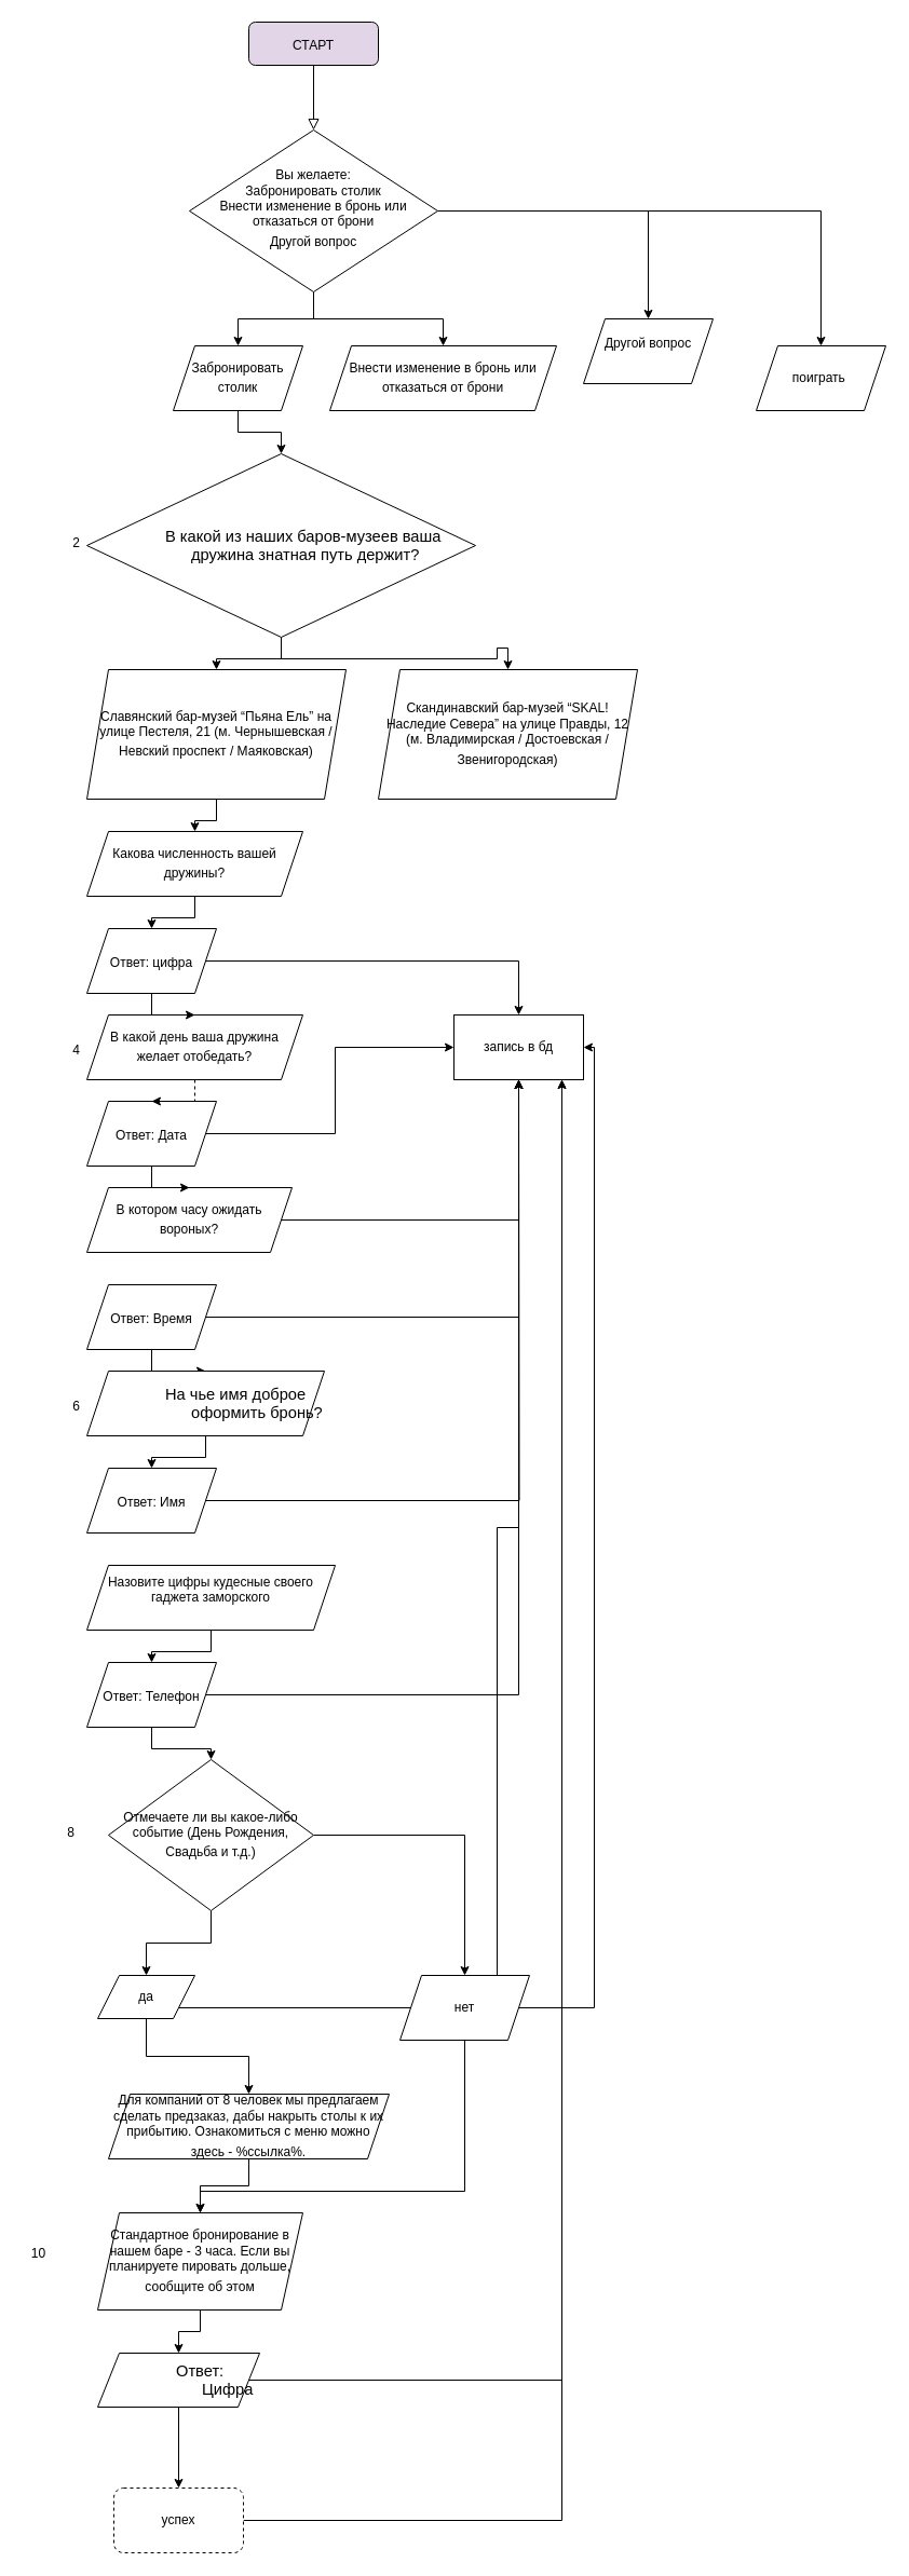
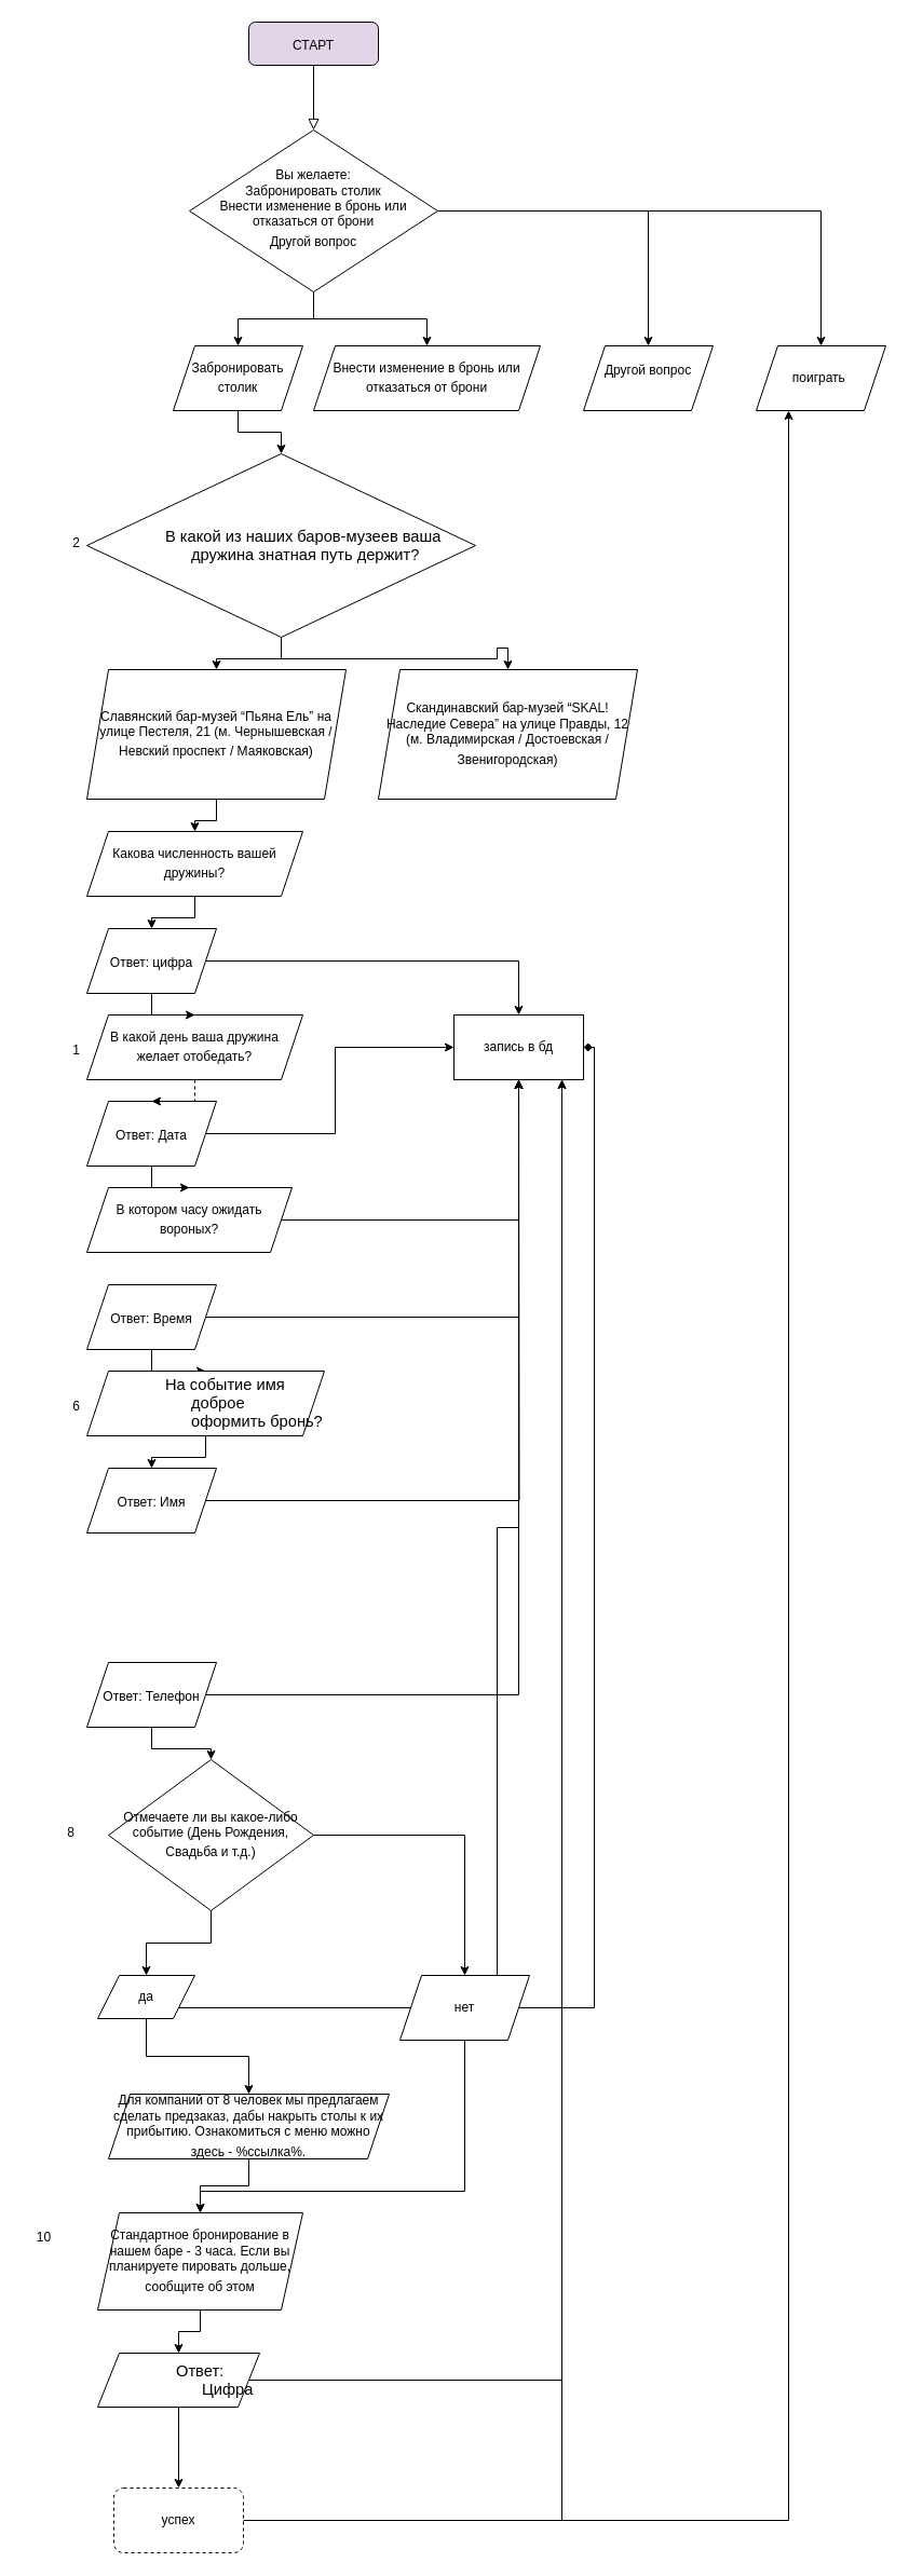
- <mxCell id="11" value="Другой вопрос&lt;br&gt;&lt;br&gt;&lt;span style=&quot;font-size: medium; text-align: start;&quot;&gt;&lt;/span&gt;" style="shape=parallelogram;perimeter=parallelogramPerimeter;whiteSpace=wrap;html=1;fixedSize=1;" vertex="1" parent="1"><mxGeometry x="540" y="295" width="120" height="60" as="geometry" /></mxCell>
+ <mxCell id="11" value="Другой вопрос&lt;br&gt;&lt;br&gt;&lt;span style=&quot;font-size: medium; text-align: start;&quot;&gt;&lt;/span&gt;" style="shape=parallelogram;perimeter=parallelogramPerimeter;whiteSpace=wrap;html=1;fixedSize=1;" vertex="1" parent="1"><mxGeometry x="540" y="320" width="120" height="60" as="geometry" /></mxCell>
- <mxCell id="12" value="Внести изменение в бронь или отказаться от брони&lt;span style=&quot;font-size: medium; text-align: start;&quot;&gt;&lt;/span&gt;" style="shape=parallelogram;perimeter=parallelogramPerimeter;whiteSpace=wrap;html=1;fixedSize=1;" vertex="1" parent="1"><mxGeometry x="305" y="320" width="210" height="60" as="geometry" /></mxCell>
+ <mxCell id="12" value="Внести изменение в бронь или отказаться от брони&lt;span style=&quot;font-size: medium; text-align: start;&quot;&gt;&lt;/span&gt;" style="shape=parallelogram;perimeter=parallelogramPerimeter;whiteSpace=wrap;html=1;fixedSize=1;" vertex="1" parent="1"><mxGeometry x="290" y="320" width="210" height="60" as="geometry" /></mxCell>
- <mxCell id="44" style="edgeStyle=orthogonalEdgeStyle;rounded=0;orthogonalLoop=1;jettySize=auto;html=1;" edge="1" parent="1" source="45" target="62"><mxGeometry relative="1" as="geometry"><Array as="points"><mxPoint x="550" y="1860" /><mxPoint x="550" y="970" /></Array></mxGeometry></mxCell>
+ <mxCell id="44" style="edgeStyle=orthogonalEdgeStyle;rounded=0;orthogonalLoop=1;jettySize=auto;html=1;endArrow=diamond;" edge="1" parent="1" source="45" target="62"><mxGeometry relative="1" as="geometry"><Array as="points"><mxPoint x="550" y="1860" /><mxPoint x="550" y="970" /></Array></mxGeometry></mxCell>
- <mxCell id="64" value="4" style="text;html=1;align=center;verticalAlign=middle;resizable=0;points=[];autosize=1;strokeColor=none;fillColor=none;" vertex="1" parent="1"><mxGeometry x="55" y="958" width="30" height="30" as="geometry" /></mxCell>
+ <mxCell id="64" value="1" style="text;html=1;align=center;verticalAlign=middle;resizable=0;points=[];autosize=1;strokeColor=none;fillColor=none;" vertex="1" parent="1"><mxGeometry x="55" y="958" width="30" height="30" as="geometry" /></mxCell>
- <mxCell id="37" value="&lt;p style=&quot;margin: 0cm 0cm 0cm 72pt; line-height: 16.867px; font-size: 11pt; font-family: Arial, sans-serif; text-align: start; text-indent: -18pt;&quot; class=&quot;MsoNormal&quot;&gt;На чье имя доброе оформить бронь?&lt;br&gt;&lt;/p&gt;" style="shape=parallelogram;perimeter=parallelogramPerimeter;whiteSpace=wrap;html=1;fixedSize=1;" vertex="1" parent="1"><mxGeometry x="80" y="1270" width="220" height="60" as="geometry" /></mxCell>
+ <mxCell id="37" value="&lt;p style=&quot;margin: 0cm 0cm 0cm 72pt; line-height: 16.867px; font-size: 11pt; font-family: Arial, sans-serif; text-align: start; text-indent: -18pt;&quot; class=&quot;MsoNormal&quot;&gt;На событие имя доброе оформить бронь?&lt;br&gt;&lt;/p&gt;" style="shape=parallelogram;perimeter=parallelogramPerimeter;whiteSpace=wrap;html=1;fixedSize=1;" vertex="1" parent="1"><mxGeometry x="80" y="1270" width="220" height="60" as="geometry" /></mxCell>
+ <mxCell id="60" style="edgeStyle=orthogonalEdgeStyle;rounded=0;orthogonalLoop=1;jettySize=auto;html=1;entryX=0.25;entryY=1;entryDx=0;entryDy=0;" edge="1" parent="1" source="61" target="68"><mxGeometry relative="1" as="geometry" /></mxCell>
- <mxCell id="42" value="Назовите цифры кудесные своего гаджета заморского&lt;br&gt;&lt;br&gt;&lt;span style=&quot;font-size: medium; text-align: start;&quot;&gt;&lt;/span&gt;" style="shape=parallelogram;perimeter=parallelogramPerimeter;whiteSpace=wrap;html=1;fixedSize=1;" vertex="1" parent="1"><mxGeometry x="80" y="1450" width="230" height="60" as="geometry" /></mxCell>
- <mxCell id="41" style="edgeStyle=orthogonalEdgeStyle;rounded=0;orthogonalLoop=1;jettySize=auto;html=1;" edge="1" parent="1" source="42" target="40"><mxGeometry relative="1" as="geometry" /></mxCell>
- <mxCell id="67" value="10&lt;br&gt;" style="text;html=1;align=center;verticalAlign=middle;resizable=0;points=[];autosize=1;strokeColor=none;fillColor=none;" vertex="1" parent="1"><mxGeometry x="15" y="2073" width="40" height="30" as="geometry" /></mxCell>
+ <mxCell id="67" value="10&lt;br&gt;" style="text;html=1;align=center;verticalAlign=middle;resizable=0;points=[];autosize=1;strokeColor=none;fillColor=none;" vertex="1" parent="1"><mxGeometry x="20" y="2058" width="40" height="30" as="geometry" /></mxCell>
